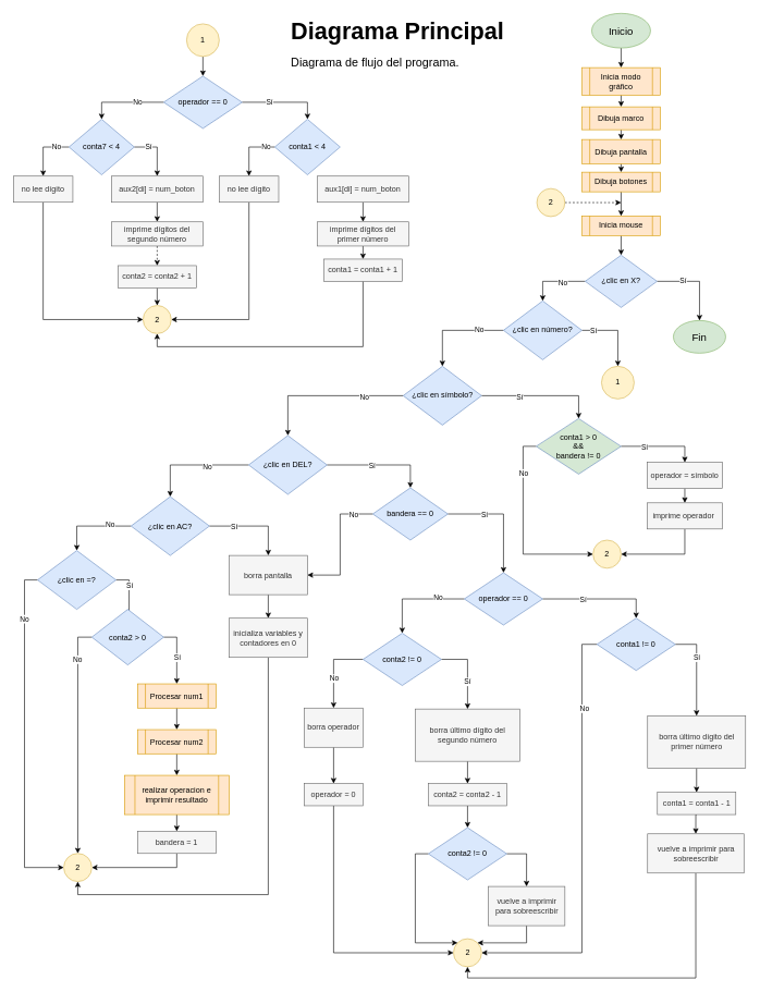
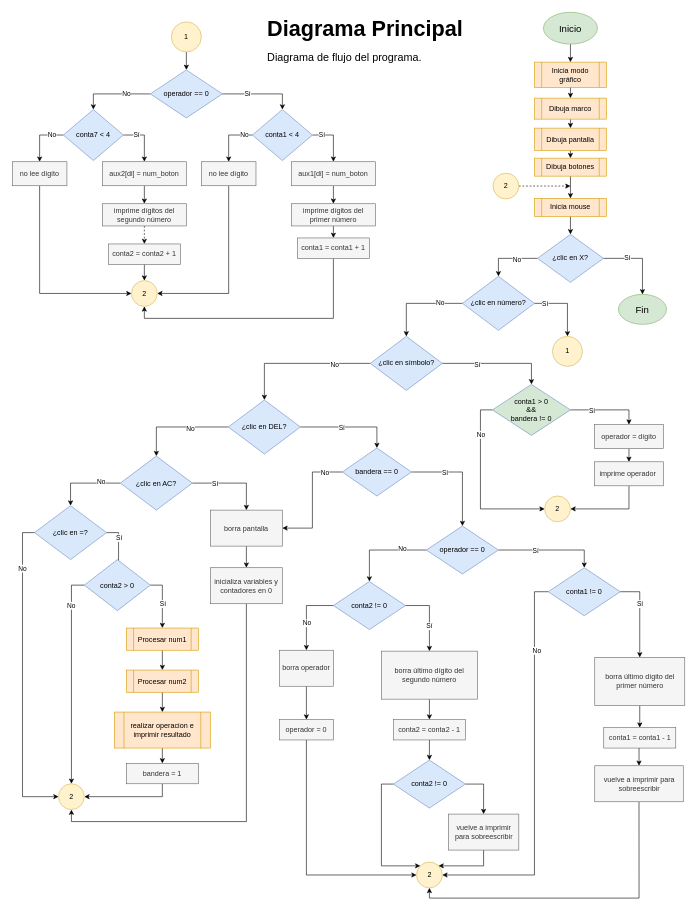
+ <mxCell id="38" style="edgeStyle=orthogonalEdgeStyle;rounded=0;orthogonalLoop=1;jettySize=auto;html=1;exitX=1;exitY=0.5;exitDx=0;exitDy=0;entryX=0.5;entryY=0;entryDx=0;entryDy=0;" parent="1" source="42" target="46" edge="1"><mxGeometry relative="1" as="geometry" /></mxCell>
+ <mxCell id="39" value="Sí" style="edgeLabel;html=1;align=center;verticalAlign=middle;resizable=0;points=[];" parent="38" vertex="1" connectable="0"><mxGeometry x="-0.614" relative="1" as="geometry"><mxPoint as="offset" /></mxGeometry></mxCell>
- <mxCell id="64" value="operador = símbolo" style="rounded=0;whiteSpace=wrap;html=1;fillColor=#f5f5f5;strokeColor=#666666;fontColor=#333333;" parent="1" vertex="1"><mxGeometry x="990" y="707" width="115" height="40" as="geometry" /></mxCell>
+ <mxCell id="64" value="operador = dígito" style="rounded=0;whiteSpace=wrap;html=1;fillColor=#f5f5f5;strokeColor=#666666;fontColor=#333333;" parent="1" vertex="1"><mxGeometry x="990" y="707" width="115" height="40" as="geometry" /></mxCell>
